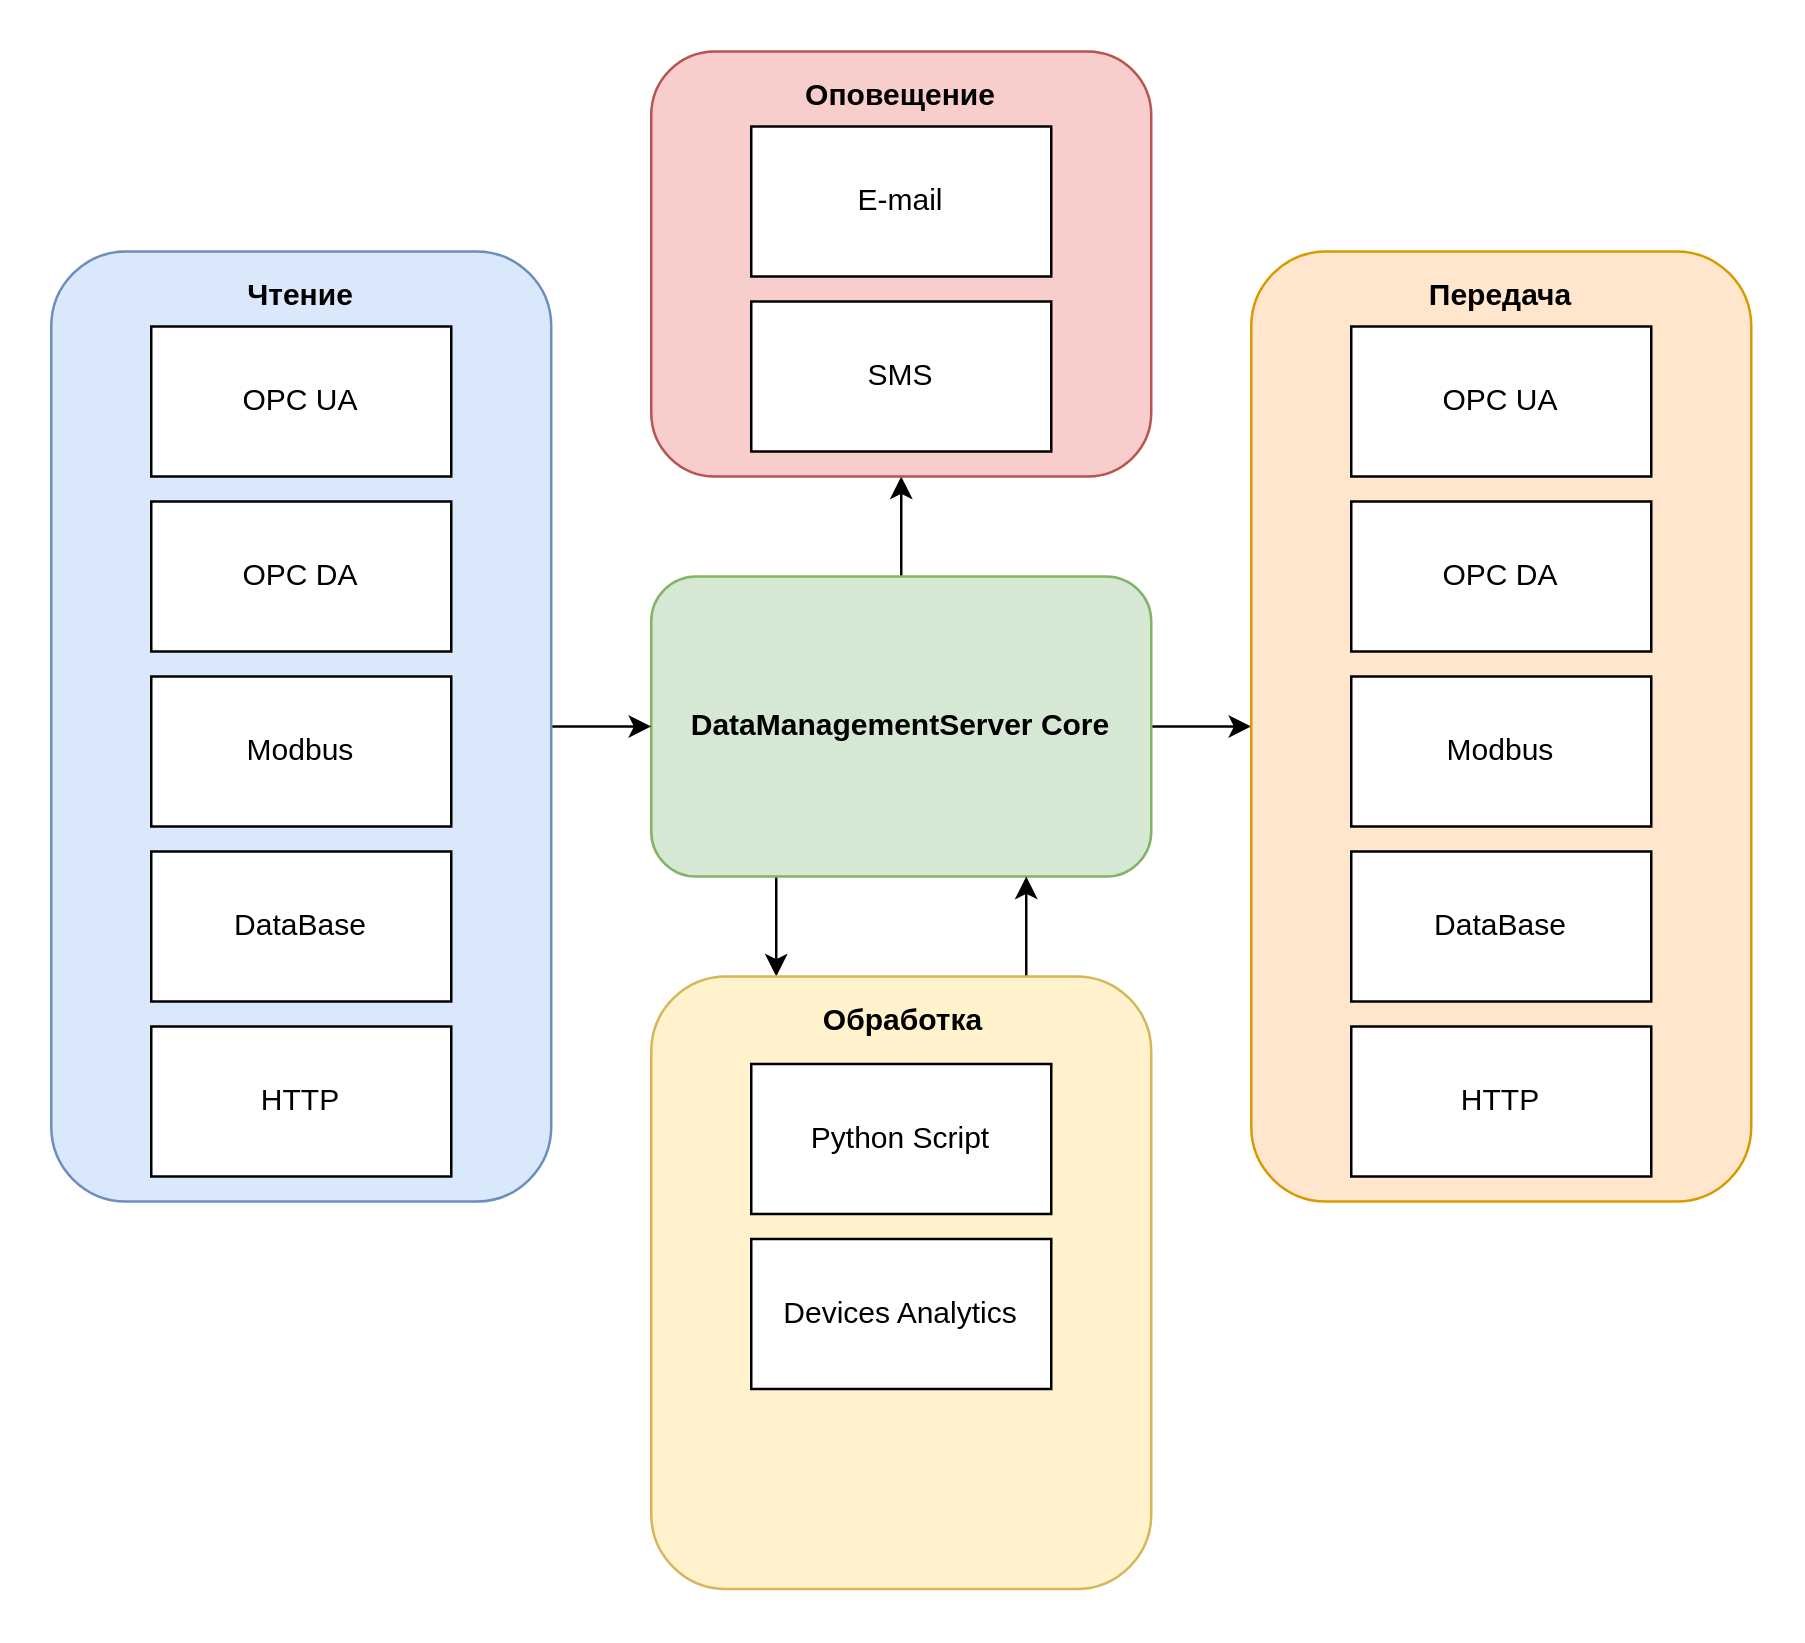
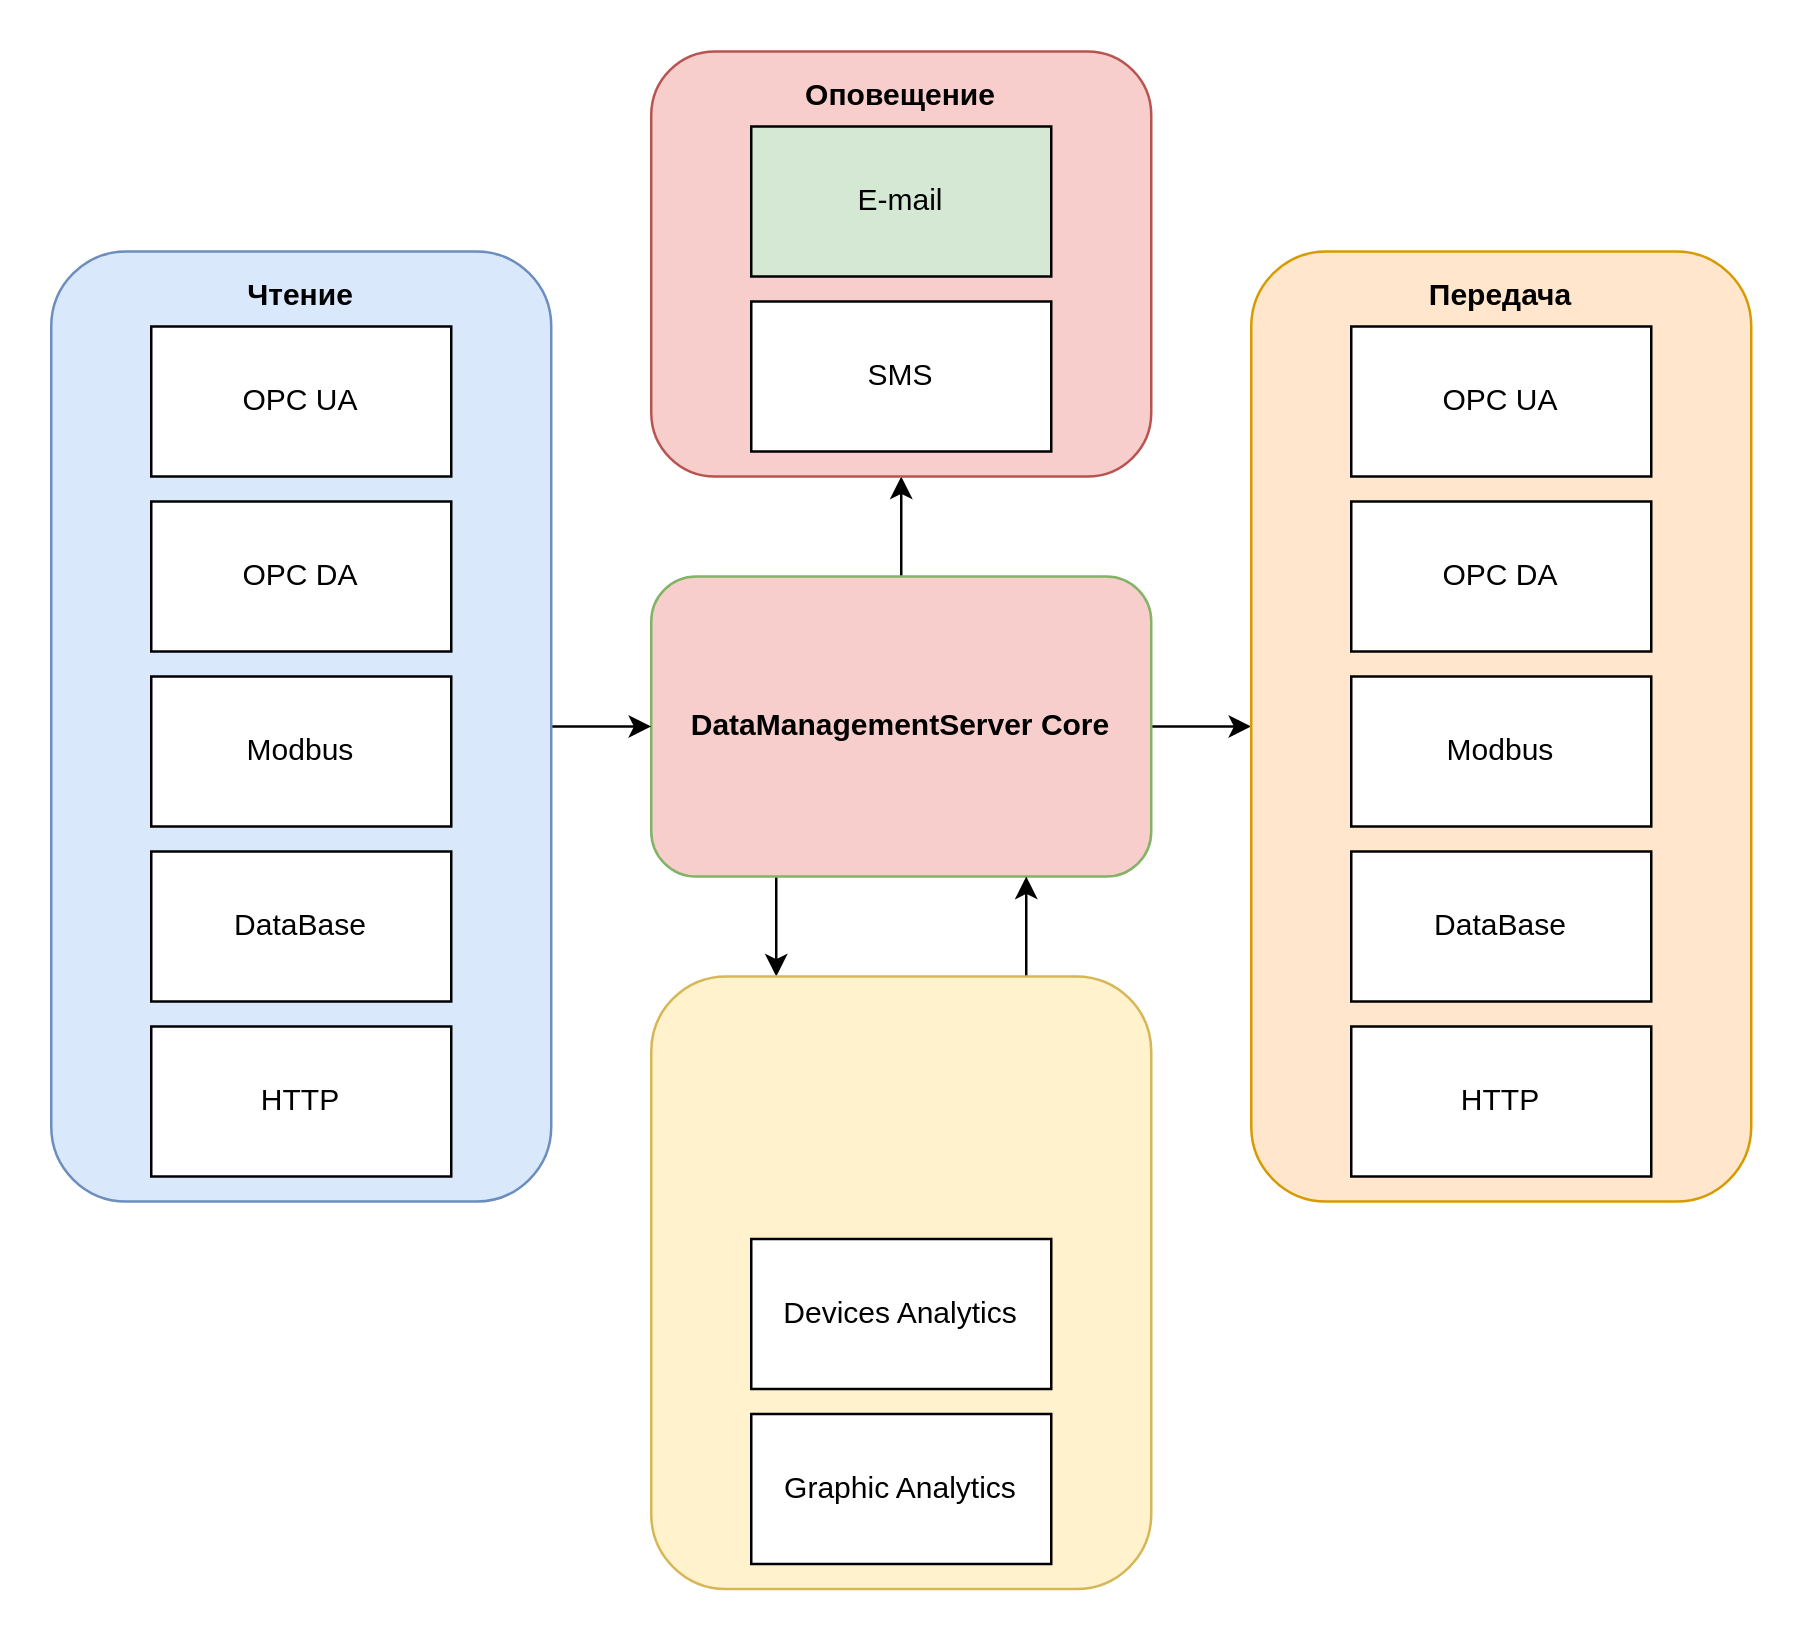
- <mxCell id="29" value="E-mail" style="rounded=0;whiteSpace=wrap;html=1;" vertex="1" parent="1"><mxGeometry x="300" y="50" width="120" height="60" as="geometry" /></mxCell>
+ <mxCell id="29" value="E-mail" style="rounded=0;whiteSpace=wrap;html=1;fillColor=#d5e8d4;" vertex="1" parent="1"><mxGeometry x="300" y="50" width="120" height="60" as="geometry" /></mxCell>
- <mxCell id="5" value="DataManagementServer Core" style="rounded=1;whiteSpace=wrap;html=1;fillColor=#d5e8d4;strokeColor=#82b366;fontStyle=1" vertex="1" parent="1"><mxGeometry x="260" y="230" width="200" height="120" as="geometry" /></mxCell>
+ <mxCell id="5" value="DataManagementServer Core" style="rounded=1;whiteSpace=wrap;html=1;fillColor=#f8cecc;strokeColor=#82b366;fontStyle=1;" vertex="1" parent="1"><mxGeometry x="260" y="230" width="200" height="120" as="geometry" /></mxCell>
- <mxCell id="11" value="Обработка" style="text;html=1;align=center;verticalAlign=middle;whiteSpace=wrap;rounded=0;glass=0;shadow=0;fontStyle=1" vertex="1" parent="1"><mxGeometry x="316" y="390" width="90" height="35" as="geometry" /></mxCell>
- <mxCell id="8" value="Python Script" style="rounded=0;whiteSpace=wrap;html=1;" vertex="1" parent="1"><mxGeometry x="300" y="425" width="120" height="60" as="geometry" /></mxCell>
+ <mxCell id="9" value="Graphic Analytics" style="rounded=0;whiteSpace=wrap;html=1;" vertex="1" parent="1"><mxGeometry x="300" y="565" width="120" height="60" as="geometry" /></mxCell>
